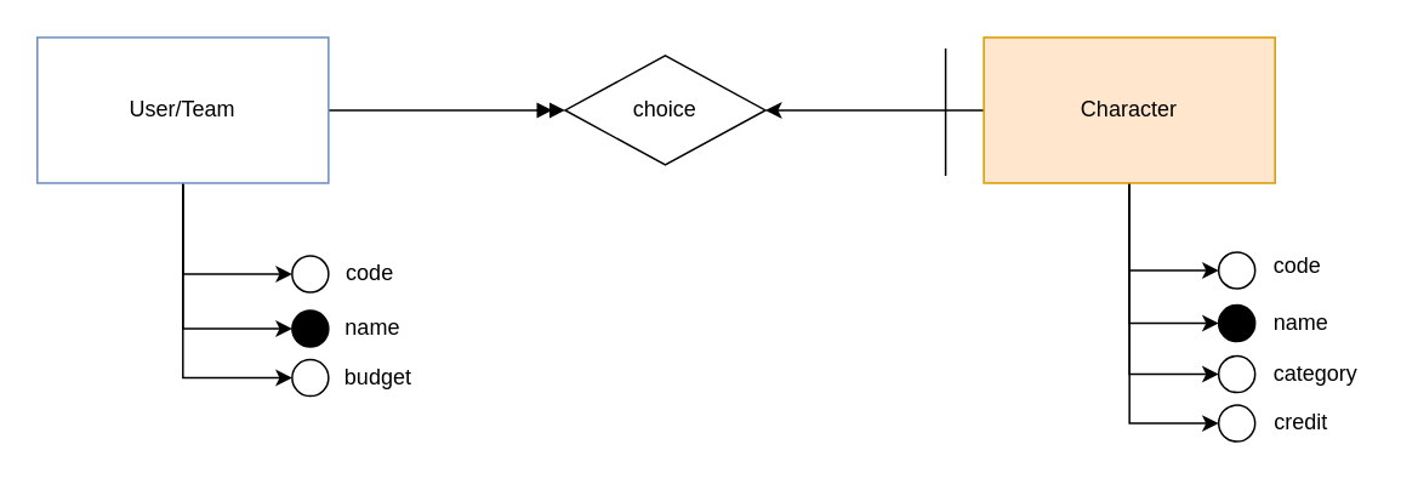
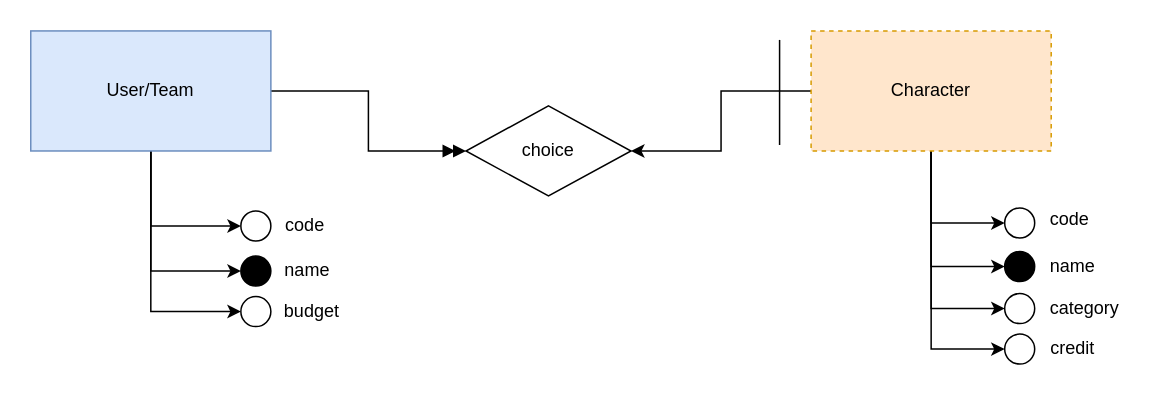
- <mxCell id="6" value="User/Team" style="rounded=0;whiteSpace=wrap;html=1;fillColor=#ffffff;strokeColor=#6c8ebf;" vertex="1" parent="1"><mxGeometry x="20" y="20" width="160" height="80" as="geometry" /></mxCell>
+ <mxCell id="6" value="User/Team" style="rounded=0;whiteSpace=wrap;html=1;fillColor=#dae8fc;strokeColor=#6c8ebf;" vertex="1" parent="1"><mxGeometry x="20" y="20" width="160" height="80" as="geometry" /></mxCell>
- <mxCell id="13" value="choice" style="rhombus;whiteSpace=wrap;html=1;" vertex="1" parent="1"><mxGeometry x="310" y="30" width="110" height="60" as="geometry" /></mxCell>
+ <mxCell id="13" value="choice" style="rhombus;whiteSpace=wrap;html=1;" vertex="1" parent="1"><mxGeometry x="310" y="70" width="110" height="60" as="geometry" /></mxCell>
- <mxCell id="12" value="Character" style="rounded=0;whiteSpace=wrap;html=1;fillColor=#ffe6cc;strokeColor=#d79b00;" vertex="1" parent="1"><mxGeometry x="540" y="20" width="160" height="80" as="geometry" /></mxCell>
+ <mxCell id="12" value="Character" style="rounded=0;whiteSpace=wrap;html=1;fillColor=#ffe6cc;strokeColor=#d79b00;dashed=1;" vertex="1" parent="1"><mxGeometry x="540" y="20" width="160" height="80" as="geometry" /></mxCell>
